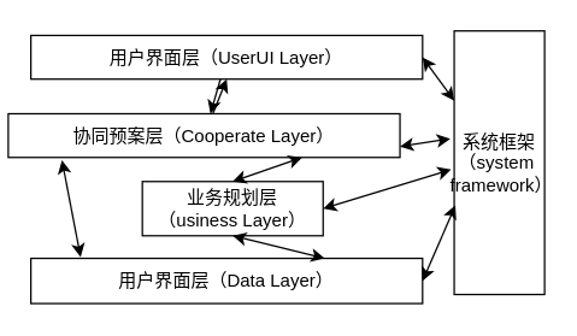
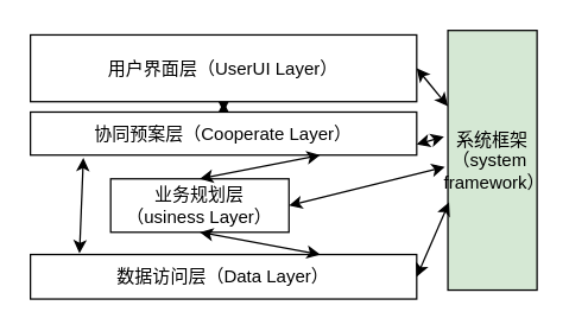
- <mxCell id="3" value="用户界面层（UserUI Layer）" style="rounded=0;whiteSpace=wrap;html=1;" parent="1" vertex="1"><mxGeometry x="20" y="23" width="260" height="29" as="geometry" /></mxCell>
+ <mxCell id="3" value="用户界面层（UserUI Layer）" style="rounded=0;whiteSpace=wrap;html=1;" parent="1" vertex="1"><mxGeometry x="20" y="23" width="260" height="45" as="geometry" /></mxCell>
- <mxCell id="5" value="协同预案层（Cooperate Layer）" style="rounded=0;whiteSpace=wrap;html=1;" parent="1" vertex="1"><mxGeometry x="5" y="75" width="260" height="29" as="geometry" /></mxCell>
+ <mxCell id="5" value="协同预案层（Cooperate Layer）" style="rounded=0;whiteSpace=wrap;html=1;" parent="1" vertex="1"><mxGeometry x="20" y="75" width="260" height="29" as="geometry" /></mxCell>
- <mxCell id="7" value="&lt;span style=&quot;background-color: initial;&quot;&gt;系统框架（system&amp;nbsp; &amp;nbsp;framework）&lt;/span&gt;" style="rounded=0;verticalAlign=middle;horizontal=1;rotation=0;fontFamily=Helvetica;whiteSpace=wrap;html=1;flipV=1;flipH=1;" parent="1" vertex="1"><mxGeometry x="301" y="20" width="60" height="175" as="geometry" /></mxCell>
+ <mxCell id="7" value="&lt;span style=&quot;background-color: initial;&quot;&gt;系统框架（system&amp;nbsp; &amp;nbsp;framework）&lt;/span&gt;" style="rounded=0;verticalAlign=middle;horizontal=1;rotation=0;fontFamily=Helvetica;whiteSpace=wrap;html=1;flipV=1;flipH=1;fillColor=#d5e8d4;" parent="1" vertex="1"><mxGeometry x="301" y="20" width="60" height="175" as="geometry" /></mxCell>
- <mxCell id="6" value="业务规划层&lt;br&gt;（usiness Layer）" style="rounded=0;whiteSpace=wrap;html=1;" parent="1" vertex="1"><mxGeometry x="94" y="120" width="120" height="36" as="geometry" /></mxCell>
+ <mxCell id="6" value="业务规划层&lt;br&gt;（usiness Layer）" style="rounded=0;whiteSpace=wrap;html=1;" parent="1" vertex="1"><mxGeometry x="74" y="120" width="120" height="36" as="geometry" /></mxCell>
- <mxCell id="8" value="用户界面层（Data Layer）" style="rounded=0;whiteSpace=wrap;html=1;" parent="1" vertex="1"><mxGeometry x="20" y="171" width="260" height="30" as="geometry" /></mxCell>
+ <mxCell id="8" value="数据访问层（Data Layer）" style="rounded=0;whiteSpace=wrap;html=1;" parent="1" vertex="1"><mxGeometry x="20" y="171" width="260" height="30" as="geometry" /></mxCell>
